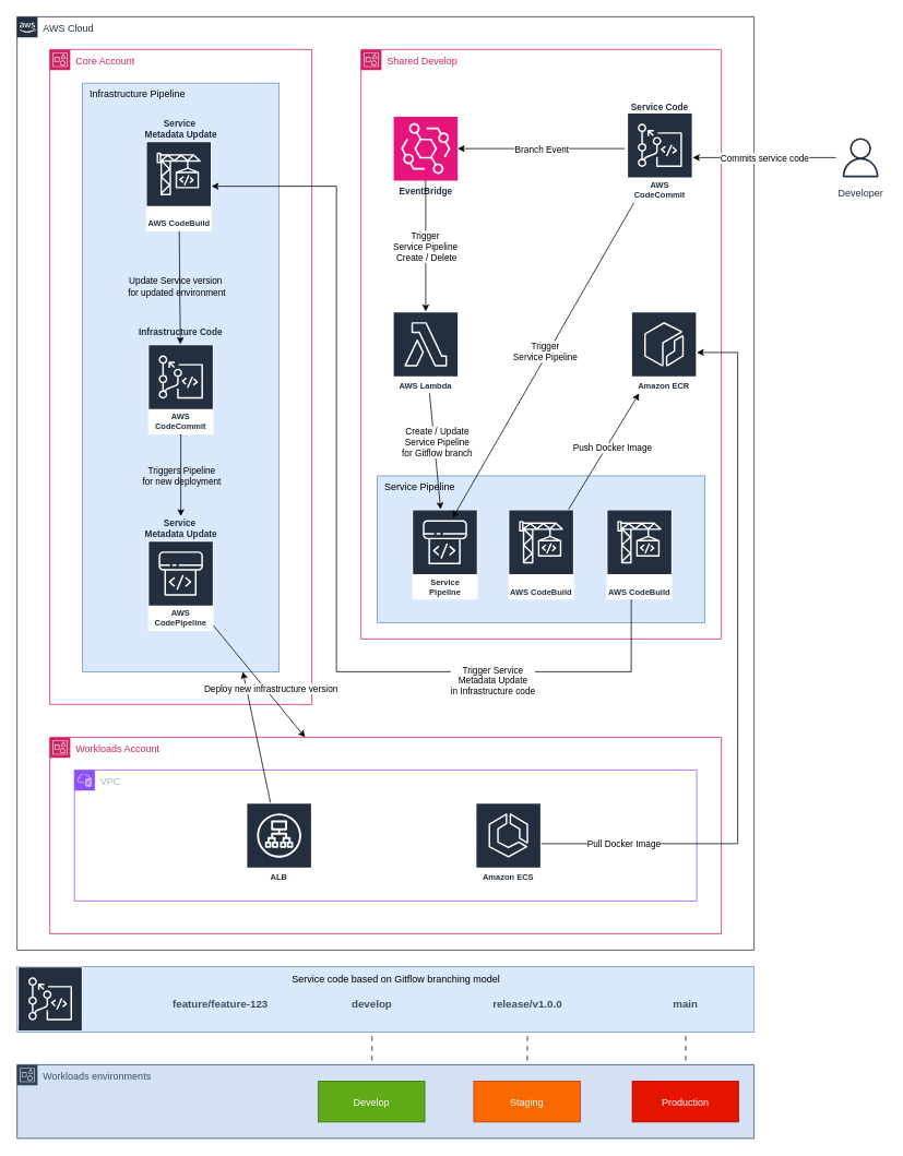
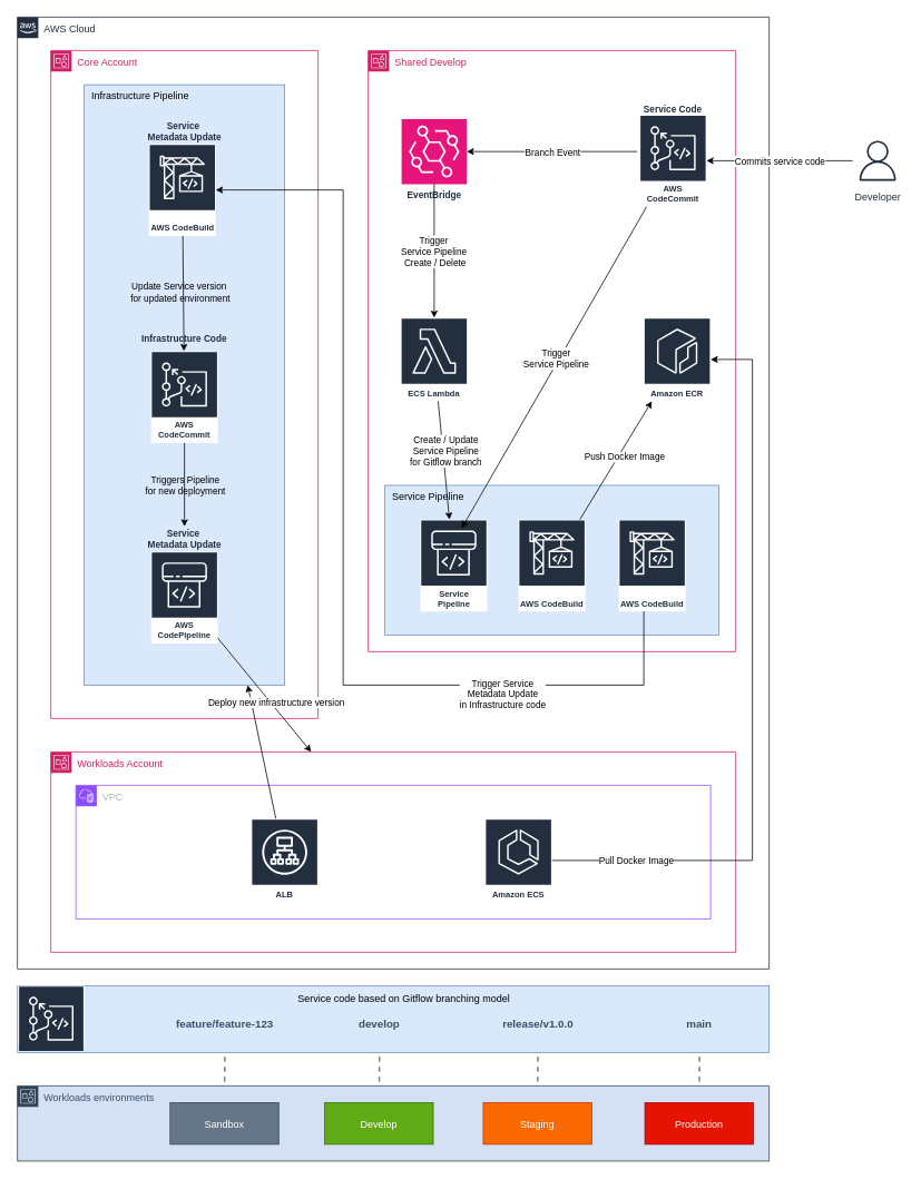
- <mxCell id="23" value="AWS Lambda" style="sketch=0;outlineConnect=0;fontColor=#232F3E;gradientColor=none;strokeColor=#ffffff;fillColor=#232F3E;dashed=0;verticalLabelPosition=middle;verticalAlign=bottom;align=center;html=1;whiteSpace=wrap;fontSize=10;fontStyle=1;spacing=3;shape=mxgraph.aws4.productIcon;prIcon=mxgraph.aws4.lambda;" vertex="1" parent="18"><mxGeometry x="39" y="320" width="80" height="100" as="geometry" /></mxCell>
+ <mxCell id="23" value="ECS Lambda" style="sketch=0;outlineConnect=0;fontColor=#232F3E;gradientColor=none;strokeColor=#ffffff;fillColor=#232F3E;dashed=0;verticalLabelPosition=middle;verticalAlign=bottom;align=center;html=1;whiteSpace=wrap;fontSize=10;fontStyle=1;spacing=3;shape=mxgraph.aws4.productIcon;prIcon=mxgraph.aws4.lambda;" vertex="1" parent="18"><mxGeometry x="39" y="320" width="80" height="100" as="geometry" /></mxCell>
+ <mxCell id="54" style="edgeStyle=none;rounded=0;orthogonalLoop=1;jettySize=auto;html=1;exitX=0.5;exitY=1;exitDx=0;exitDy=0;dashed=1;strokeWidth=2;strokeColor=#808080;entryX=0.5;entryY=0;entryDx=0;entryDy=0;" edge="1" parent="1" source="65" target="59"><mxGeometry relative="1" as="geometry"><mxPoint x="226" y="1520" as="targetPoint" /></mxGeometry></mxCell>
+ <mxCell id="59" value="Sandbox" style="shape=rect;fillColor=#647687;strokeColor=#314354;fontColor=#ffffff;" vertex="1" parent="1"><mxGeometry x="202.888" y="1320" width="130" height="50" as="geometry" /></mxCell>
